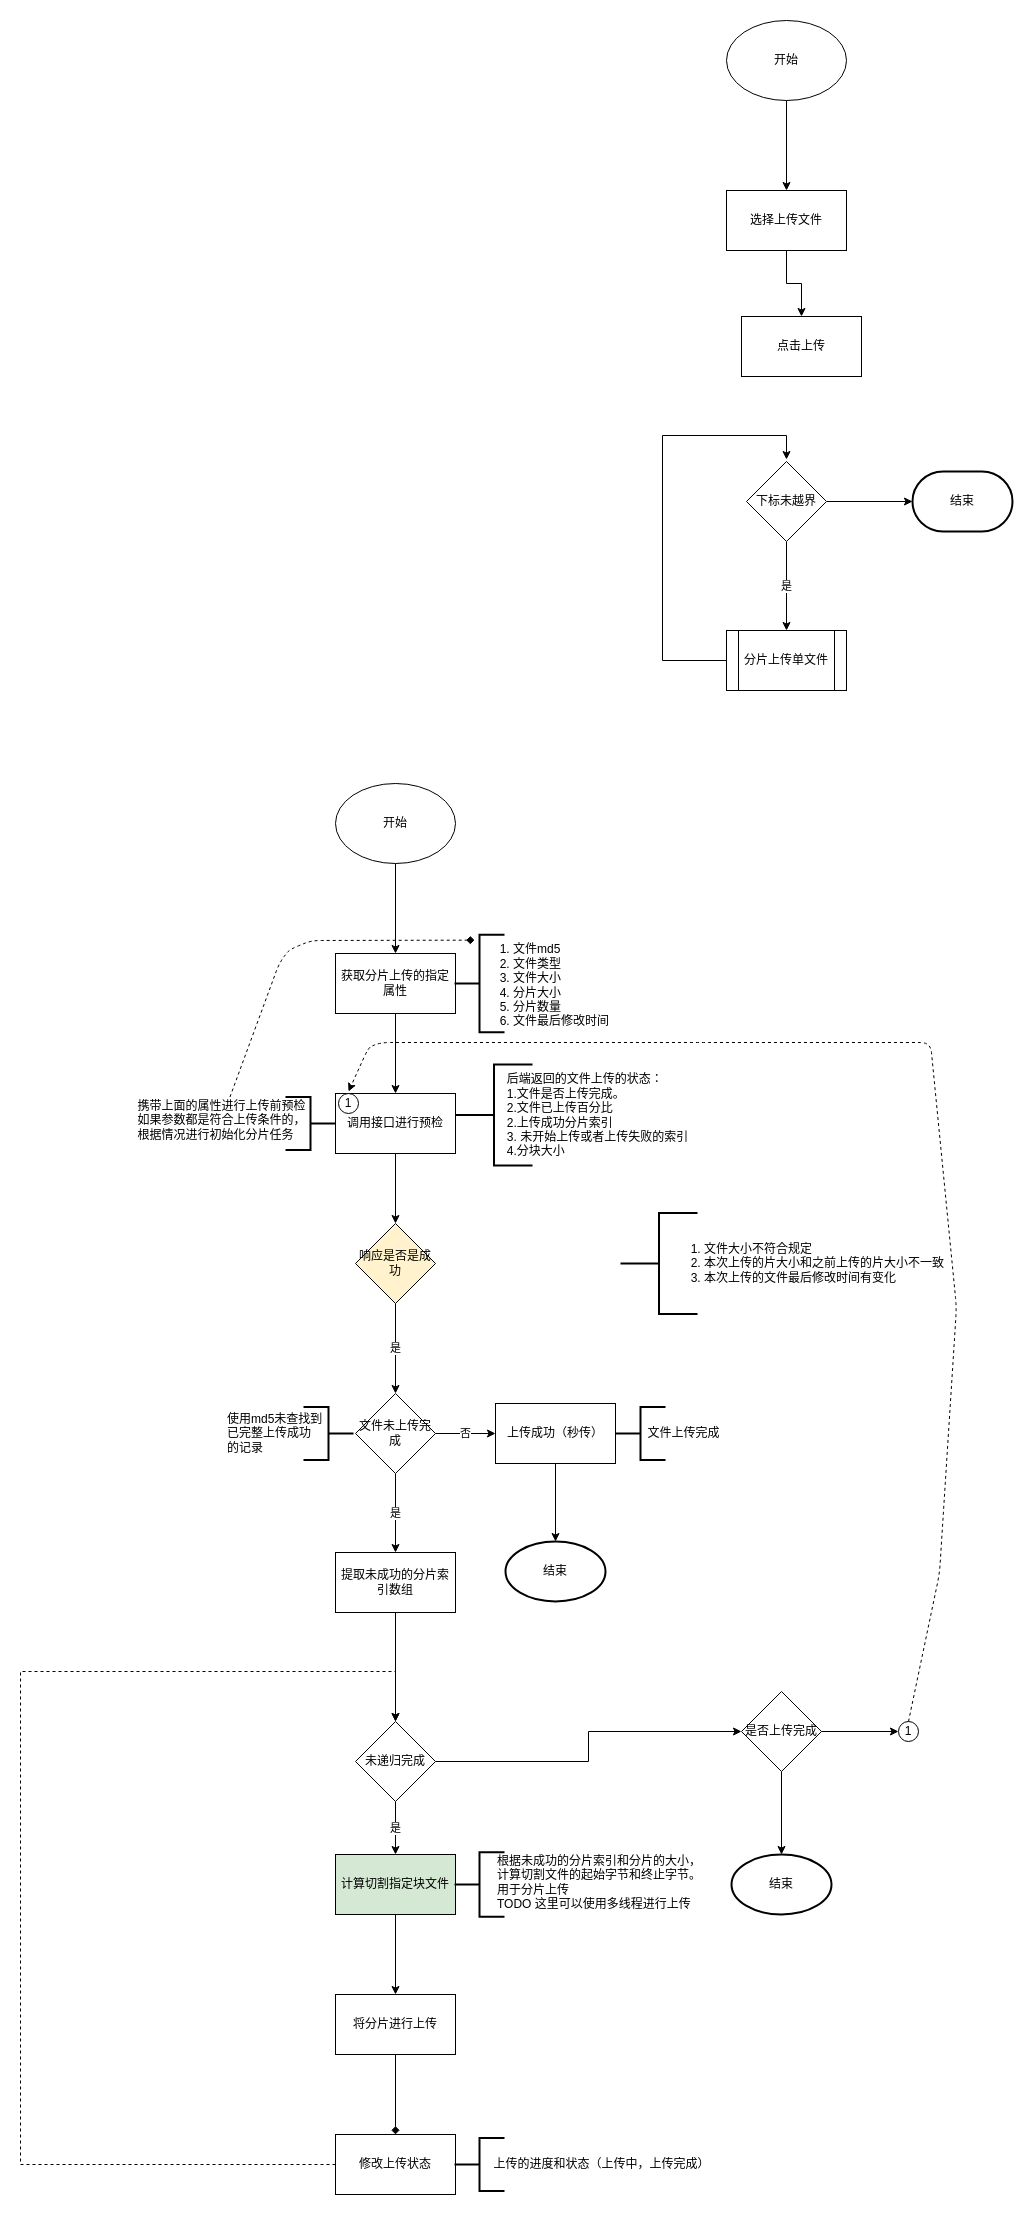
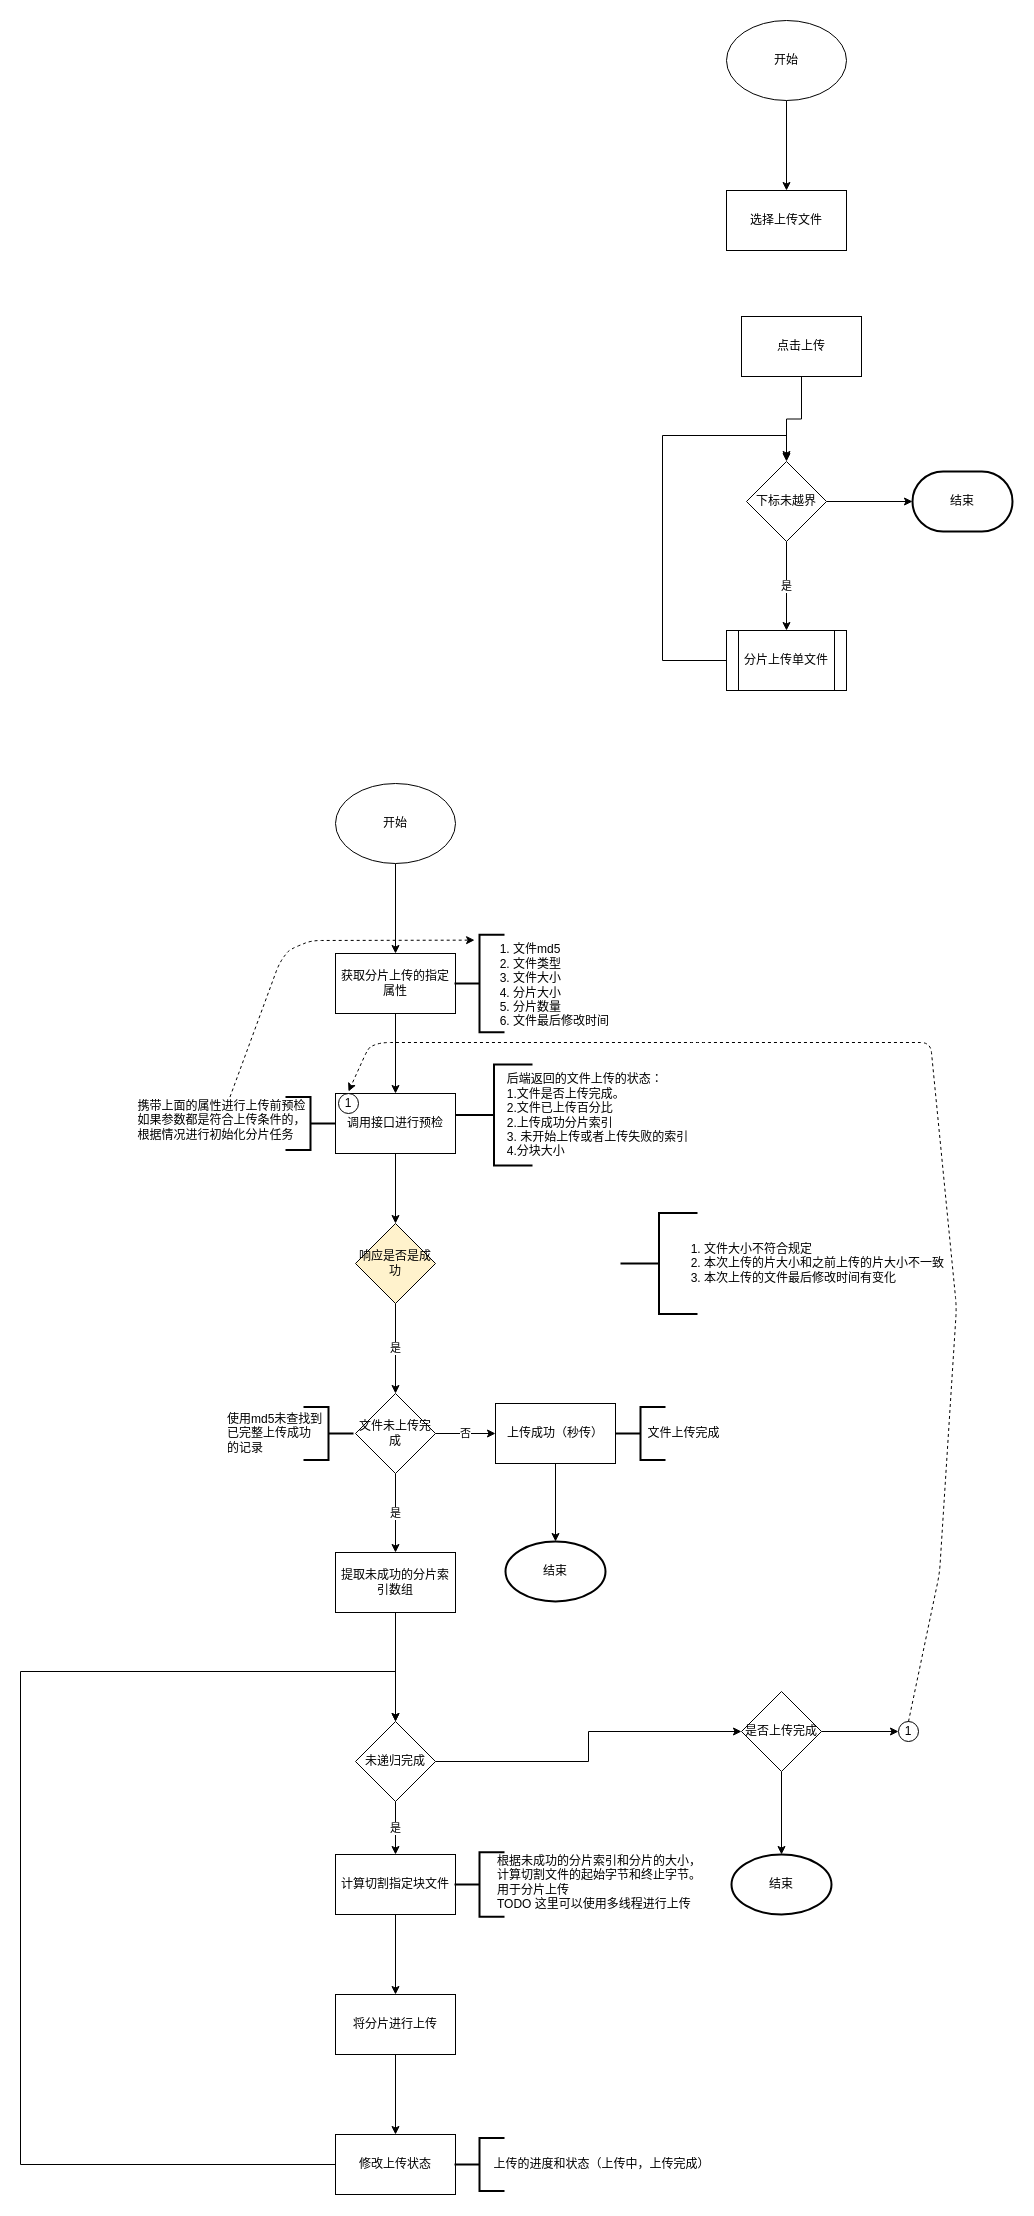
- <mxCell id="4" value="" style="edgeStyle=orthogonalEdgeStyle;rounded=0;orthogonalLoop=1;jettySize=auto;html=1;" parent="1" source="5" target="7" edge="1"><mxGeometry relative="1" as="geometry"><mxPoint x="786" y="330" as="targetPoint" /></mxGeometry></mxCell>
+ <mxCell id="6" value="" style="edgeStyle=orthogonalEdgeStyle;rounded=0;orthogonalLoop=1;jettySize=auto;html=1;" parent="1" source="7" target="10" edge="1"><mxGeometry relative="1" as="geometry" /></mxCell>
- <mxCell id="35" value="" style="html=1;labelBackgroundColor=#ffffff;startArrow=none;startFill=0;startSize=6;endArrow=diamond;endFill=1;endSize=6;jettySize=auto;orthogonalLoop=1;strokeWidth=1;dashed=1;fontSize=14;entryX=0.021;entryY=0.095;entryDx=0;entryDy=0;entryPerimeter=0;" parent="1" source="23" target="19" edge="1"><mxGeometry width="60" height="60" relative="1" as="geometry"><mxPoint x="151" y="1084" as="sourcePoint" /><mxPoint x="211" y="1024" as="targetPoint" /><Array as="points"><mxPoint x="279" y="962" /><mxPoint x="289" y="949" /><mxPoint x="311" y="940" /></Array></mxGeometry></mxCell>
+ <mxCell id="35" value="" style="html=1;labelBackgroundColor=#ffffff;startArrow=none;startFill=0;startSize=6;endArrow=classic;endFill=1;endSize=6;jettySize=auto;orthogonalLoop=1;strokeWidth=1;dashed=1;fontSize=14;entryX=0.021;entryY=0.095;entryDx=0;entryDy=0;entryPerimeter=0;" parent="1" source="23" target="19" edge="1"><mxGeometry width="60" height="60" relative="1" as="geometry"><mxPoint x="151" y="1084" as="sourcePoint" /><mxPoint x="211" y="1024" as="targetPoint" /><Array as="points"><mxPoint x="279" y="962" /><mxPoint x="289" y="949" /><mxPoint x="311" y="940" /></Array></mxGeometry></mxCell>
- <mxCell id="49" value="计算切割指定块文件" style="rounded=0;whiteSpace=wrap;html=1;fillColor=#d5e8d4;" vertex="1" parent="1"><mxGeometry x="335" y="1854" width="120" height="60" as="geometry" /></mxCell>
+ <mxCell id="49" value="计算切割指定块文件" style="rounded=0;whiteSpace=wrap;html=1;" vertex="1" parent="1"><mxGeometry x="335" y="1854" width="120" height="60" as="geometry" /></mxCell>
- <mxCell id="52" style="edgeStyle=orthogonalEdgeStyle;rounded=0;orthogonalLoop=1;jettySize=auto;html=1;entryX=0.5;entryY=0;entryDx=0;entryDy=0;dashed=1;" edge="1" parent="1" source="53" target="44"><mxGeometry relative="1" as="geometry"><Array as="points"><mxPoint x="20" y="2164" /><mxPoint x="20" y="1671" /><mxPoint x="395" y="1671" /></Array></mxGeometry></mxCell>
+ <mxCell id="52" style="edgeStyle=orthogonalEdgeStyle;rounded=0;orthogonalLoop=1;jettySize=auto;html=1;entryX=0.5;entryY=0;entryDx=0;entryDy=0;" edge="1" parent="1" source="53" target="44"><mxGeometry relative="1" as="geometry"><Array as="points"><mxPoint x="20" y="2164" /><mxPoint x="20" y="1671" /><mxPoint x="395" y="1671" /></Array></mxGeometry></mxCell>
- <mxCell id="50" value="" style="edgeStyle=orthogonalEdgeStyle;rounded=0;orthogonalLoop=1;jettySize=auto;html=1;endArrow=diamond;" edge="1" parent="1" source="51" target="53"><mxGeometry relative="1" as="geometry" /></mxCell>
+ <mxCell id="50" value="" style="edgeStyle=orthogonalEdgeStyle;rounded=0;orthogonalLoop=1;jettySize=auto;html=1;" edge="1" parent="1" source="51" target="53"><mxGeometry relative="1" as="geometry" /></mxCell>
